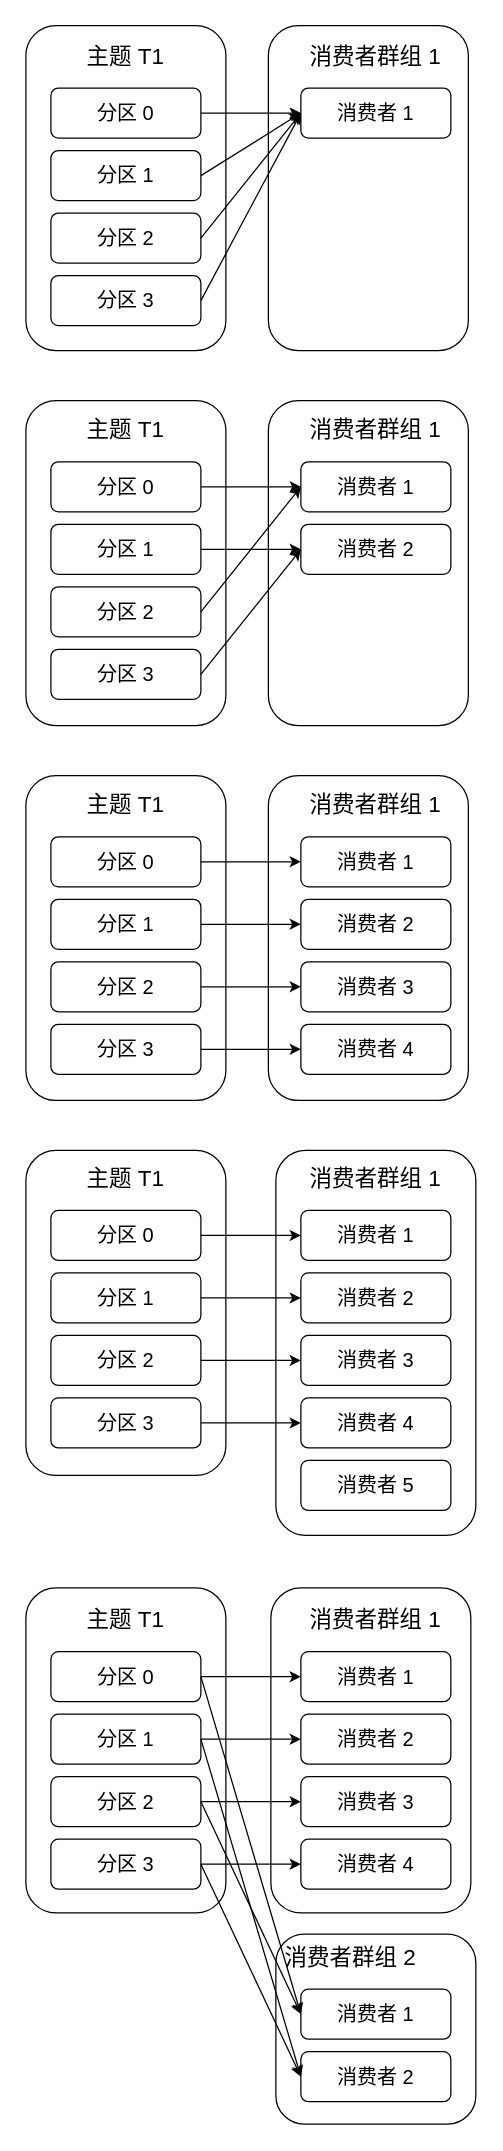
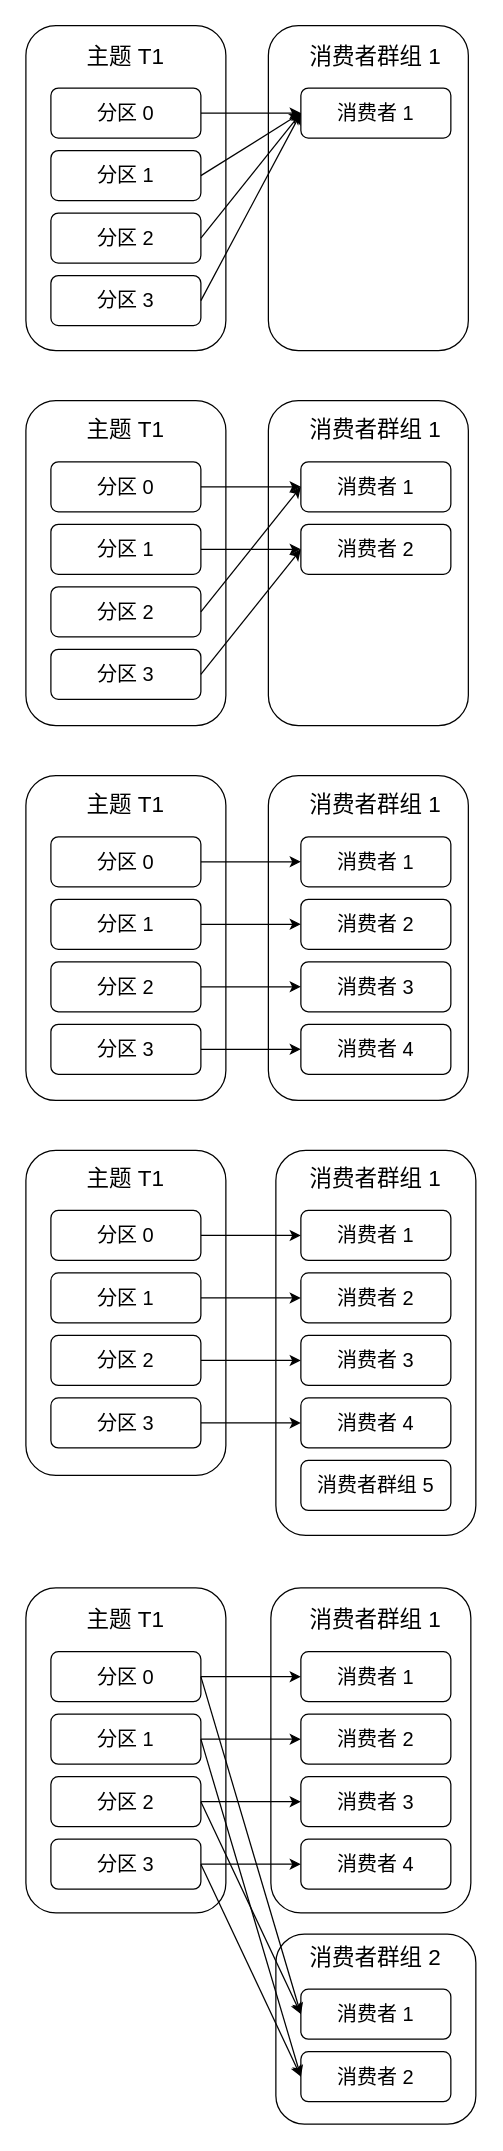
- <mxCell id="64" value="&lt;font style=&quot;font-size: 16px&quot;&gt;消费者 5&lt;/font&gt;" style="rounded=1;whiteSpace=wrap;html=1;" parent="1" vertex="1"><mxGeometry x="240" y="1168" width="120" height="40" as="geometry" /></mxCell>
+ <mxCell id="64" value="&lt;font style=&quot;font-size: 16px&quot;&gt;消费者群组 5&lt;/font&gt;" style="rounded=1;whiteSpace=wrap;html=1;" parent="1" vertex="1"><mxGeometry x="240" y="1168" width="120" height="40" as="geometry" /></mxCell>
- <mxCell id="80" value="&lt;font style=&quot;font-size: 18px&quot;&gt;消费者群组 2&lt;/font&gt;" style="text;html=1;strokeColor=none;fillColor=none;align=center;verticalAlign=middle;whiteSpace=wrap;rounded=0;" parent="1" vertex="1"><mxGeometry x="225" y="1551" width="110" height="30" as="geometry" /></mxCell>
+ <mxCell id="80" value="&lt;font style=&quot;font-size: 18px&quot;&gt;消费者群组 2&lt;/font&gt;" style="text;html=1;strokeColor=none;fillColor=none;align=center;verticalAlign=middle;whiteSpace=wrap;rounded=0;" parent="1" vertex="1"><mxGeometry x="245" y="1551" width="110" height="30" as="geometry" /></mxCell>
